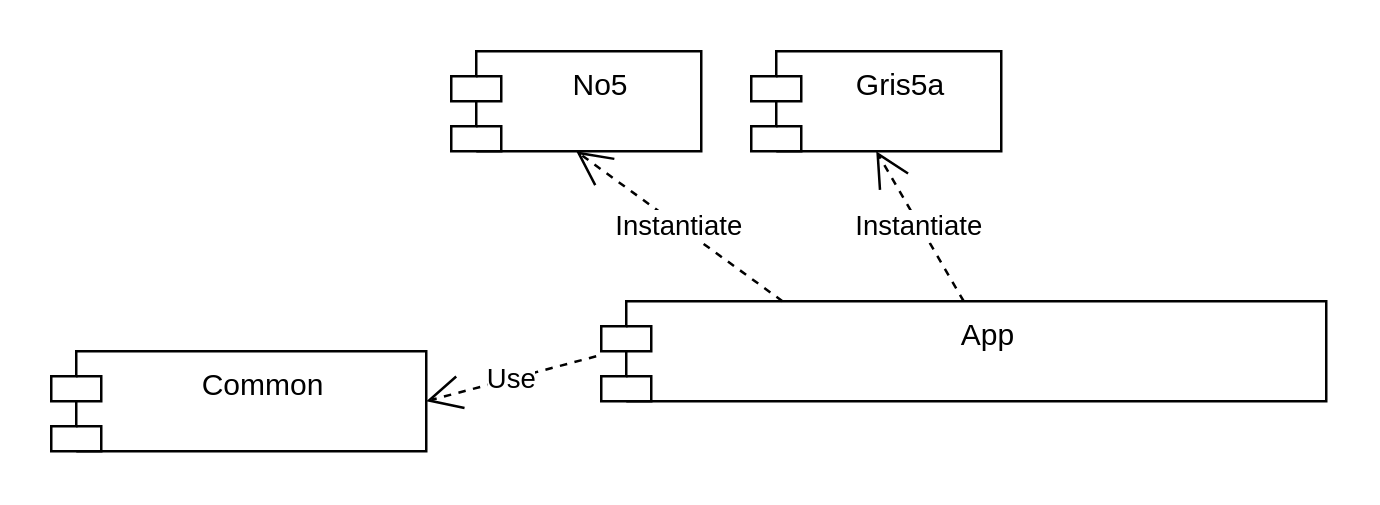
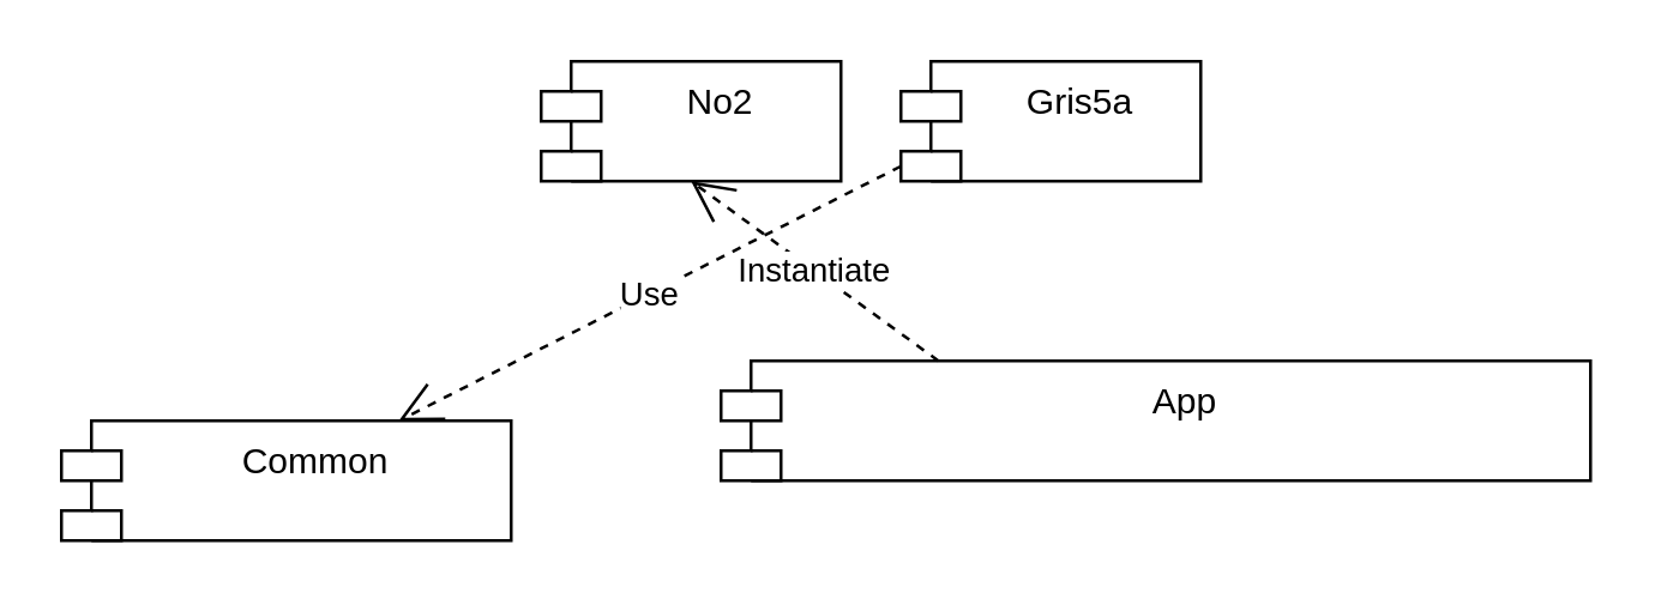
- <mxCell id="3" value="No5" parent="1" style="shape=module;align=left;spacingLeft=20;align=center;verticalAlign=top;" vertex="1"><mxGeometry as="geometry" y="20" x="180" height="40" width="100" /></mxCell>
+ <mxCell id="3" value="No2" parent="1" style="shape=module;align=left;spacingLeft=20;align=center;verticalAlign=top;" vertex="1"><mxGeometry as="geometry" y="20" x="180" height="40" width="100" /></mxCell>
- <mxCell id="9" value="Instantiate" parent="1" style="endArrow=open;endSize=12;dashed=1;html=1;entryX=0.5;entryY=1;entryDx=0;entryDy=0;exitX=0.5;exitY=0;exitDx=0;exitDy=0;" target="4" edge="1" source="2"><mxGeometry as="geometry" width="160" relative="1"><mxPoint as="sourcePoint" y="280" x="330" /><mxPoint as="targetPoint" y="280" x="490" /></mxGeometry></mxCell>
+ <mxCell id="6" value="Use" parent="1" style="endArrow=open;endSize=12;dashed=1;html=1;exitX=0;exitY=0;exitDx=0;exitDy=35;entryX=0.75;entryY=0;entryDx=0;entryDy=0;exitPerimeter=0;" target="5" edge="1" source="4"><mxGeometry as="geometry" width="160" relative="1"><mxPoint as="sourcePoint" y="0" x="130" /><mxPoint as="targetPoint" y="-70" x="227" /></mxGeometry></mxCell>
- <mxCell id="7" value="Use" parent="1" style="endArrow=open;endSize=12;dashed=1;html=1;exitX=-0.007;exitY=0.55;exitDx=0;exitDy=0;entryX=1;entryY=0.5;entryDx=0;entryDy=0;exitPerimeter=0;" target="5" edge="1" source="2"><mxGeometry as="geometry" width="160" relative="1"><mxPoint as="sourcePoint" y="140" x="332.5" /><mxPoint as="targetPoint" y="0" x="290" /></mxGeometry></mxCell>
